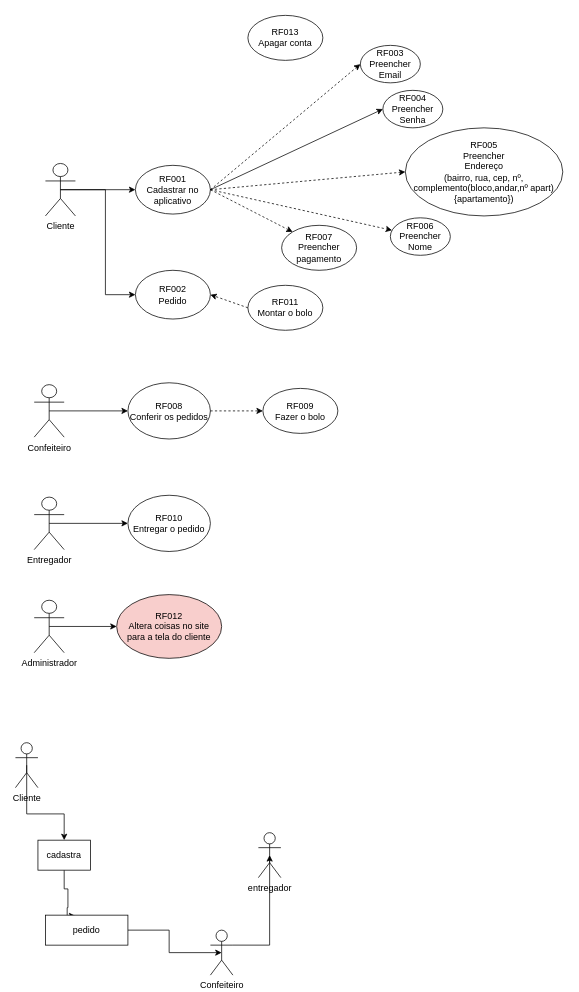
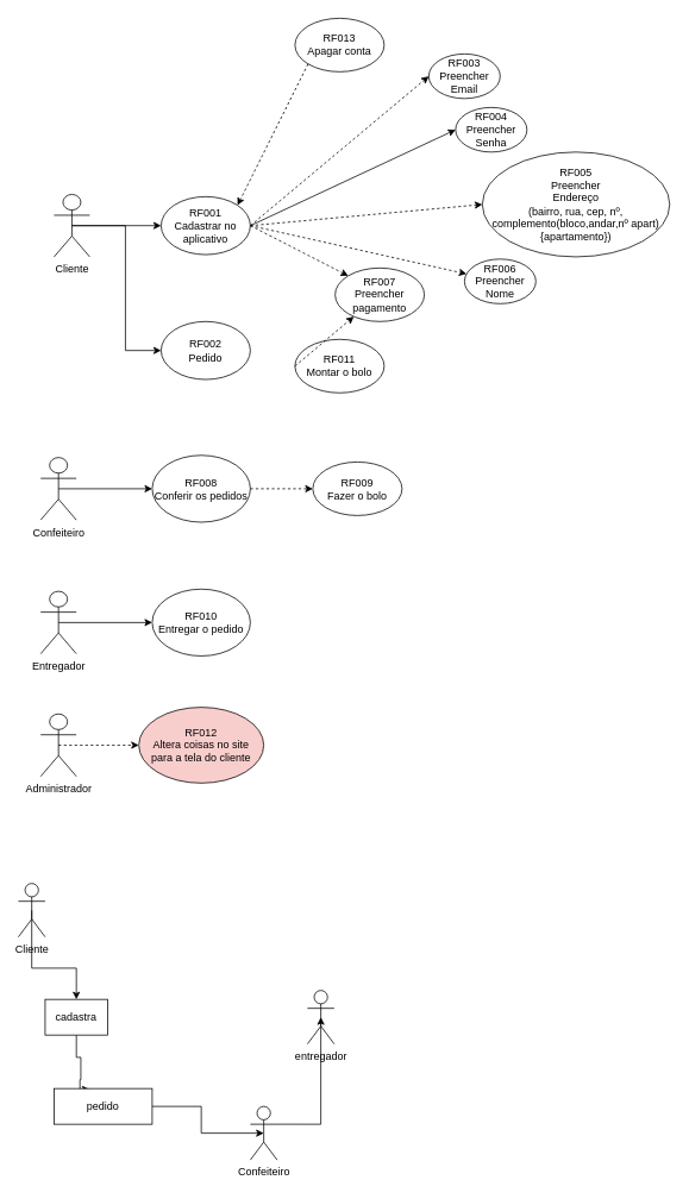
+ <mxCell id="40" value="" style="endArrow=classic;html=1;rounded=0;exitX=0;exitY=1;exitDx=0;exitDy=0;entryX=1;entryY=0;entryDx=0;entryDy=0;dashed=1;" edge="1" parent="1" source="39" target="5"><mxGeometry width="50" height="50" relative="1" as="geometry"><mxPoint x="340" y="310" as="sourcePoint" /><mxPoint x="150" y="150" as="targetPoint" /><Array as="points" /></mxGeometry></mxCell>
- <mxCell id="35" value="" style="endArrow=classic;html=1;rounded=0;dashed=1;exitX=0;exitY=0.5;exitDx=0;exitDy=0;entryX=1;entryY=0.5;entryDx=0;entryDy=0;" parent="1" source="34" target="29" edge="1"><mxGeometry width="50" height="50" relative="1" as="geometry"><mxPoint x="230" y="318.71" as="sourcePoint" /><mxPoint x="414.645" y="424.997" as="targetPoint" /></mxGeometry></mxCell>
+ <mxCell id="35" value="" style="endArrow=classic;html=1;rounded=0;dashed=1;exitX=0;exitY=0.5;exitDx=0;exitDy=0;" parent="1" source="34" target="25" edge="1"><mxGeometry width="50" height="50" relative="1" as="geometry"><mxPoint x="230" y="318.71" as="sourcePoint" /><mxPoint x="414.645" y="424.997" as="targetPoint" /></mxGeometry></mxCell>
- <mxCell id="36" style="edgeStyle=orthogonalEdgeStyle;rounded=0;orthogonalLoop=1;jettySize=auto;html=1;exitX=0.5;exitY=0.5;exitDx=0;exitDy=0;exitPerimeter=0;" edge="1" parent="1" source="37" target="38"><mxGeometry relative="1" as="geometry" /></mxCell>
+ <mxCell id="36" style="edgeStyle=orthogonalEdgeStyle;rounded=0;orthogonalLoop=1;jettySize=auto;html=1;exitX=0.5;exitY=0.5;exitDx=0;exitDy=0;exitPerimeter=0;dashed=1;" edge="1" parent="1" source="37" target="38"><mxGeometry relative="1" as="geometry" /></mxCell>
